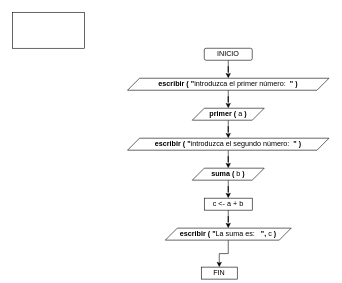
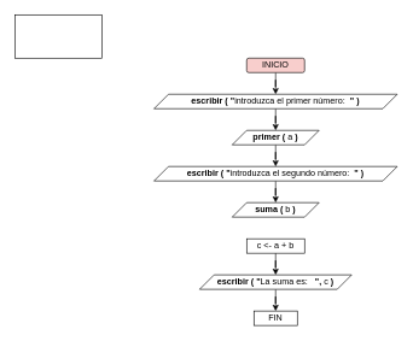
- <mxCell id="3" value="INICIO" style="rounded=1;whiteSpace=wrap;html=1;strokeWidth=1;fontSize=12;" vertex="1" parent="1"><mxGeometry x="340" y="80" width="80" height="20" as="geometry" /></mxCell>
+ <mxCell id="3" value="INICIO" style="rounded=1;whiteSpace=wrap;html=1;strokeWidth=1;fontSize=12;fillColor=#f8cecc;" vertex="1" parent="1"><mxGeometry x="340" y="80" width="80" height="20" as="geometry" /></mxCell>
- <mxCell id="10" style="edgeStyle=orthogonalEdgeStyle;rounded=0;orthogonalLoop=1;jettySize=auto;html=1;entryX=0.5;entryY=0;entryDx=0;entryDy=0;fontSize=12;" edge="1" parent="1" source="11" target="13"><mxGeometry relative="1" as="geometry" /></mxCell>
- <mxCell id="16" value="FIN" style="rounded=0;whiteSpace=wrap;html=1;strokeWidth=1;fontSize=12;" vertex="1" parent="1"><mxGeometry x="335" y="445" width="60" height="20" as="geometry" /></mxCell>
+ <mxCell id="16" value="FIN" style="rounded=0;whiteSpace=wrap;html=1;strokeWidth=1;fontSize=12;" vertex="1" parent="1"><mxGeometry x="350" y="430" width="60" height="20" as="geometry" /></mxCell>
